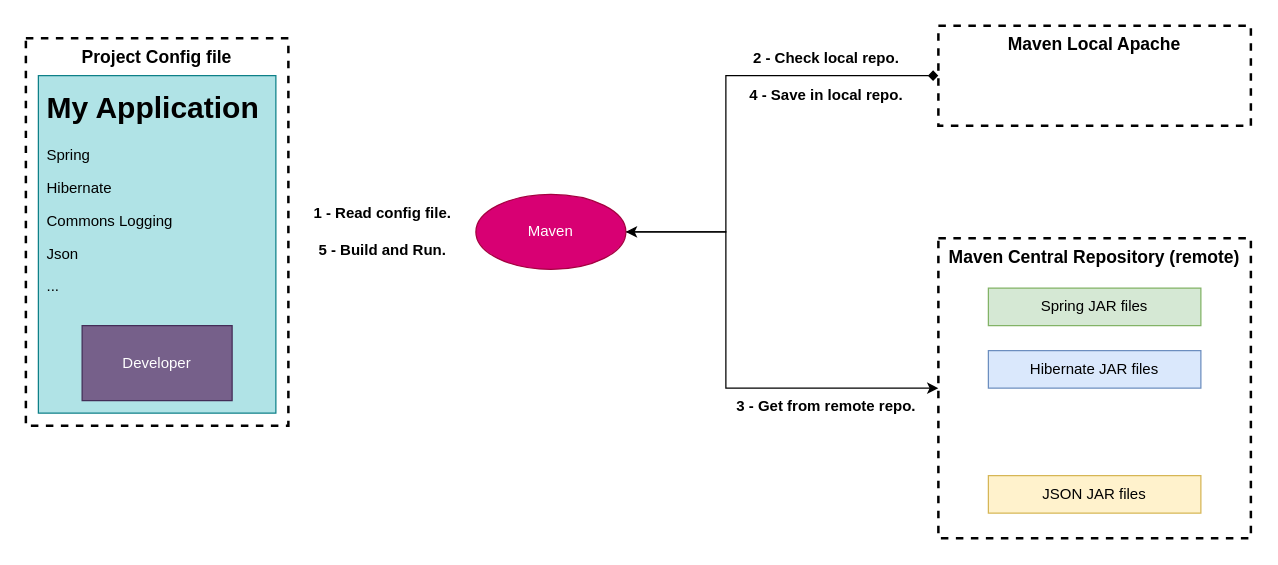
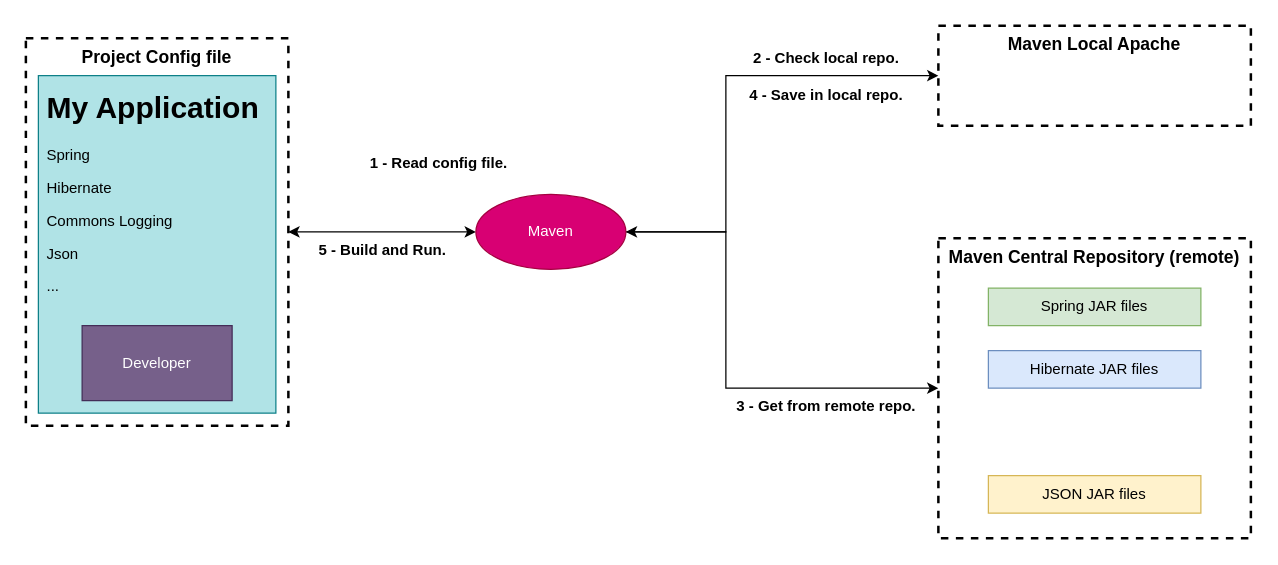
- <mxCell id="13" style="edgeStyle=orthogonalEdgeStyle;rounded=0;orthogonalLoop=1;jettySize=auto;html=1;entryX=0;entryY=0.5;entryDx=0;entryDy=0;endArrow=diamond;" edge="1" parent="1" source="14" target="3"><mxGeometry relative="1" as="geometry"><Array as="points"><mxPoint x="580" y="185" /><mxPoint x="580" y="60" /></Array></mxGeometry></mxCell>
+ <mxCell id="13" style="edgeStyle=orthogonalEdgeStyle;rounded=0;orthogonalLoop=1;jettySize=auto;html=1;entryX=0;entryY=0.5;entryDx=0;entryDy=0;" edge="1" parent="1" source="14" target="3"><mxGeometry relative="1" as="geometry"><Array as="points"><mxPoint x="580" y="185" /><mxPoint x="580" y="60" /></Array></mxGeometry></mxCell>
- <mxCell id="15" value="1 - Read config file." style="text;html=1;align=center;verticalAlign=middle;resizable=0;points=[];autosize=1;strokeColor=none;fillColor=none;fontStyle=1" vertex="1" parent="1"><mxGeometry x="240" y="155" width="130" height="30" as="geometry" /></mxCell>
+ <mxCell id="15" value="1 - Read config file." style="text;html=1;align=center;verticalAlign=middle;resizable=0;points=[];autosize=1;strokeColor=none;fillColor=none;fontStyle=1" vertex="1" parent="1"><mxGeometry x="285" y="115" width="130" height="30" as="geometry" /></mxCell>
+ <mxCell id="5" style="edgeStyle=orthogonalEdgeStyle;rounded=0;orthogonalLoop=1;jettySize=auto;html=1;entryX=0;entryY=0.5;entryDx=0;entryDy=0;startArrow=classic;startFill=1;exitX=1;exitY=0.5;exitDx=0;exitDy=0;" edge="1" parent="1" source="2" target="14"><mxGeometry relative="1" as="geometry"><mxPoint x="380" y="185" as="targetPoint" /></mxGeometry></mxCell>
